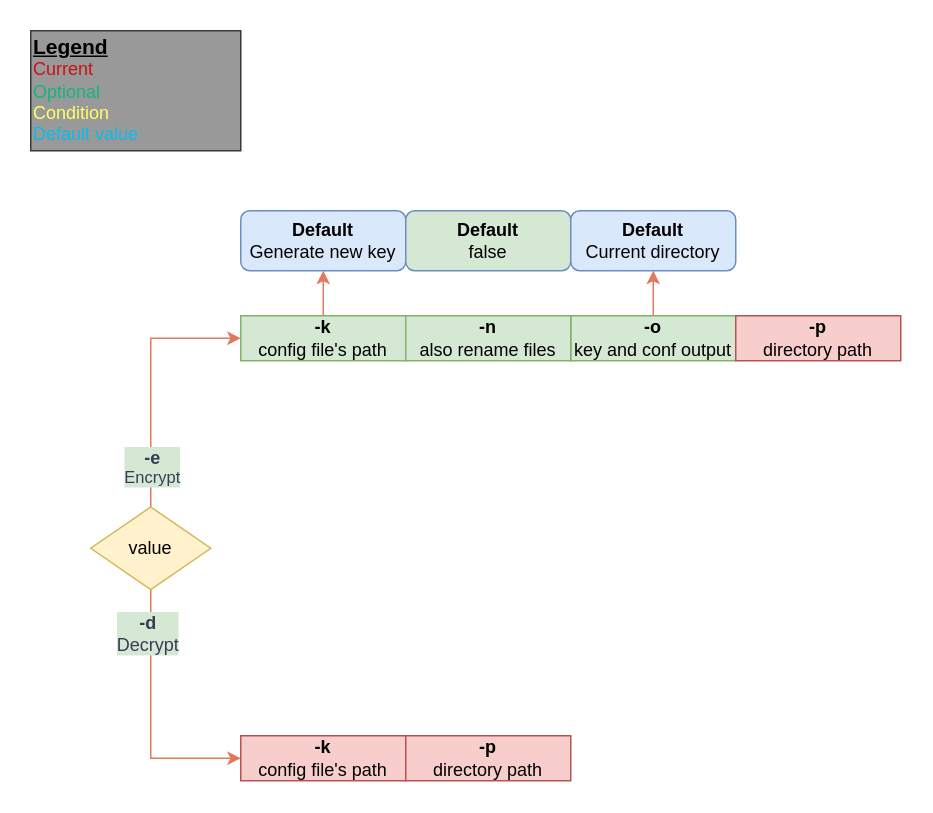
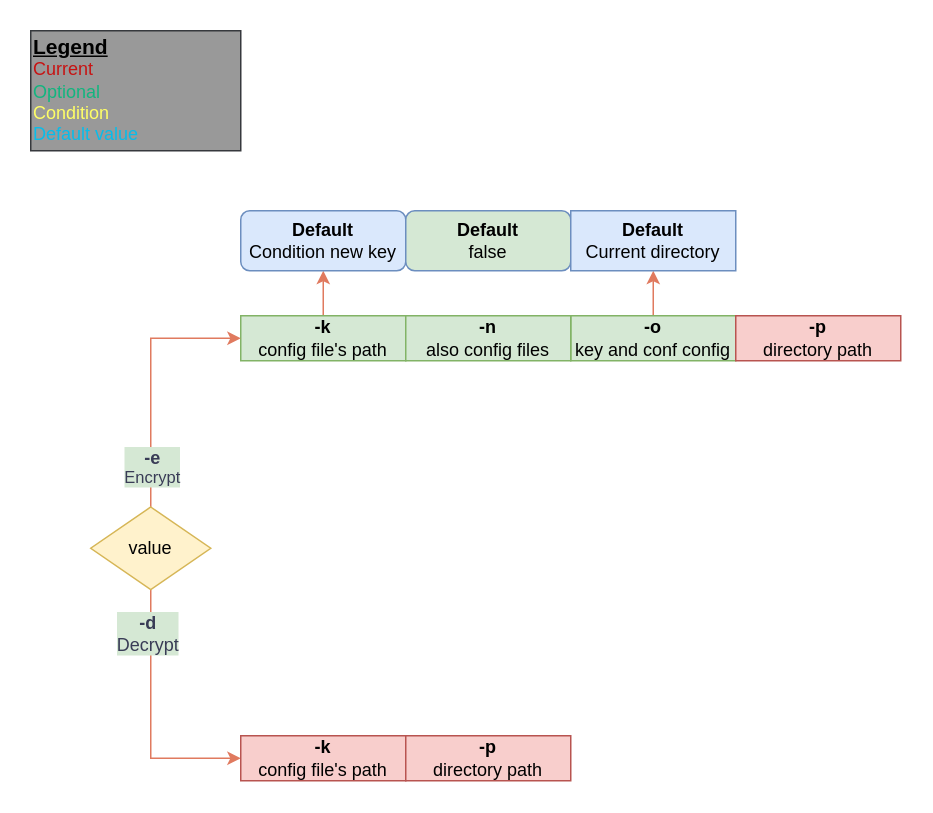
- <mxCell id="13" value="&lt;div&gt;&lt;b&gt;Default&lt;/b&gt;&lt;/div&gt;&lt;div&gt;Generate new key&lt;br&gt;&lt;/div&gt;" style="rounded=1;whiteSpace=wrap;html=1;strokeColor=#6c8ebf;fillColor=#dae8fc;" parent="1" vertex="1"><mxGeometry x="160" y="140" width="110" height="40" as="geometry" /></mxCell>
+ <mxCell id="13" value="&lt;div&gt;&lt;b&gt;Default&lt;/b&gt;&lt;/div&gt;&lt;div&gt;Condition new key&lt;br&gt;&lt;/div&gt;" style="rounded=1;whiteSpace=wrap;html=1;strokeColor=#6c8ebf;fillColor=#dae8fc;" parent="1" vertex="1"><mxGeometry x="160" y="140" width="110" height="40" as="geometry" /></mxCell>
- <mxCell id="16" value="&lt;div&gt;&lt;b&gt;Default&lt;/b&gt;&lt;/div&gt;&lt;div&gt;Current directory&lt;br&gt;&lt;/div&gt;" style="rounded=1;whiteSpace=wrap;html=1;strokeColor=#6c8ebf;fillColor=#dae8fc;" parent="1" vertex="1"><mxGeometry x="380" y="140" width="110" height="40" as="geometry" /></mxCell>
+ <mxCell id="16" value="&lt;div&gt;&lt;b&gt;Default&lt;/b&gt;&lt;/div&gt;&lt;div&gt;Current directory&lt;br&gt;&lt;/div&gt;" style="whiteSpace=wrap;html=1;strokeColor=#6c8ebf;fillColor=#dae8fc;rounded=0;" parent="1" vertex="1"><mxGeometry x="380" y="140" width="110" height="40" as="geometry" /></mxCell>
- <mxCell id="14" value="&lt;div&gt;&lt;b&gt;-n&lt;/b&gt;&lt;/div&gt;&lt;div&gt;also rename files&lt;br&gt;&lt;/div&gt;" style="rounded=0;whiteSpace=wrap;html=1;fillColor=#d5e8d4;strokeColor=#82b366;labelBackgroundColor=none;" parent="1" vertex="1"><mxGeometry x="270" y="210" width="110" height="30" as="geometry" /></mxCell>
+ <mxCell id="14" value="&lt;div&gt;&lt;b&gt;-n&lt;/b&gt;&lt;/div&gt;&lt;div&gt;also config files&lt;br&gt;&lt;/div&gt;" style="rounded=0;whiteSpace=wrap;html=1;fillColor=#d5e8d4;strokeColor=#82b366;labelBackgroundColor=none;" parent="1" vertex="1"><mxGeometry x="270" y="210" width="110" height="30" as="geometry" /></mxCell>
- <mxCell id="11" value="&lt;div&gt;&lt;b&gt;-o&lt;/b&gt;&lt;/div&gt;&lt;div&gt;key and conf output&lt;br&gt;&lt;/div&gt;" style="rounded=0;whiteSpace=wrap;html=1;fillColor=#d5e8d4;strokeColor=#82b366;labelBackgroundColor=none;" parent="1" vertex="1"><mxGeometry x="380" y="210" width="110" height="30" as="geometry" /></mxCell>
+ <mxCell id="11" value="&lt;div&gt;&lt;b&gt;-o&lt;/b&gt;&lt;/div&gt;&lt;div&gt;key and conf config&lt;br&gt;&lt;/div&gt;" style="rounded=0;whiteSpace=wrap;html=1;fillColor=#d5e8d4;strokeColor=#82b366;labelBackgroundColor=none;" parent="1" vertex="1"><mxGeometry x="380" y="210" width="110" height="30" as="geometry" /></mxCell>
